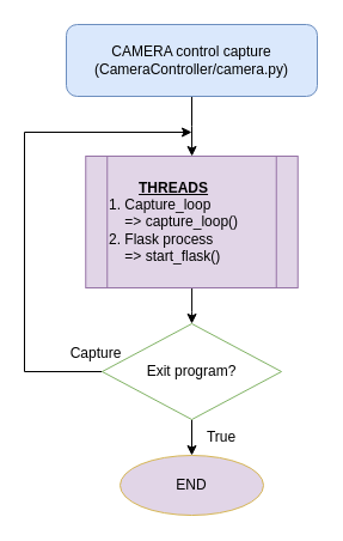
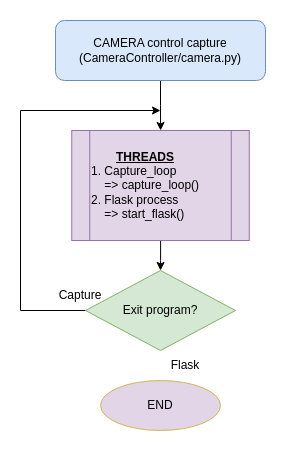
- <mxCell id="8" value="Exit program?" style="rhombus;whiteSpace=wrap;html=1;fillColor=#ffffff;strokeColor=#82b366;" vertex="1" parent="1"><mxGeometry x="85" y="270" width="150" height="80" as="geometry" /></mxCell>
+ <mxCell id="8" value="Exit program?" style="rhombus;whiteSpace=wrap;html=1;fillColor=#d5e8d4;strokeColor=#82b366;" vertex="1" parent="1"><mxGeometry x="85" y="270" width="150" height="80" as="geometry" /></mxCell>
- <mxCell id="10" value="True" style="text;html=1;align=center;verticalAlign=middle;whiteSpace=wrap;rounded=0;" vertex="1" parent="1"><mxGeometry x="155" y="350" width="60" height="30" as="geometry" /></mxCell>
+ <mxCell id="10" value="Flask" style="text;html=1;align=center;verticalAlign=middle;whiteSpace=wrap;rounded=0;" vertex="1" parent="1"><mxGeometry x="155" y="350" width="60" height="30" as="geometry" /></mxCell>
- <mxCell id="6" style="edgeStyle=orthogonalEdgeStyle;rounded=0;orthogonalLoop=1;jettySize=auto;html=1;entryX=0.5;entryY=0;entryDx=0;entryDy=0;" edge="1" parent="1" source="8" target="9"><mxGeometry relative="1" as="geometry" /></mxCell>
